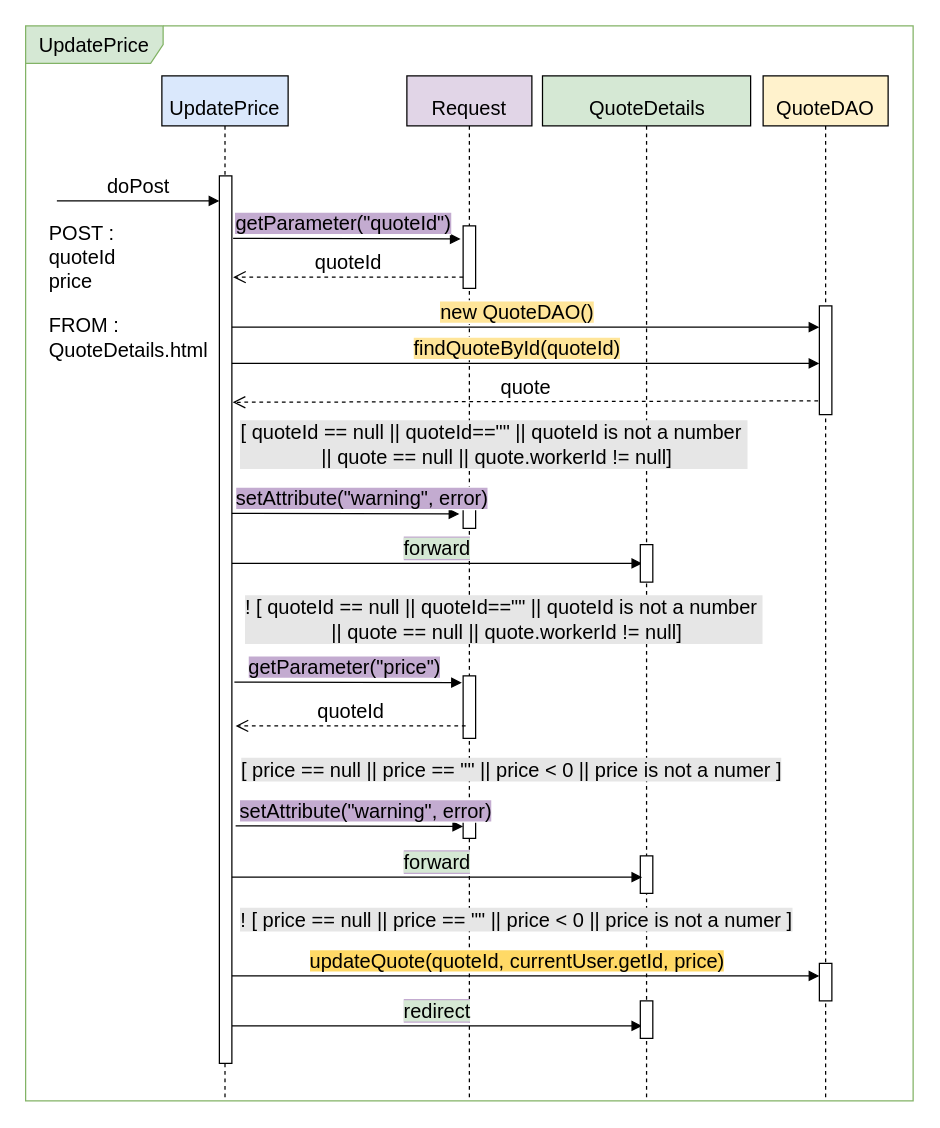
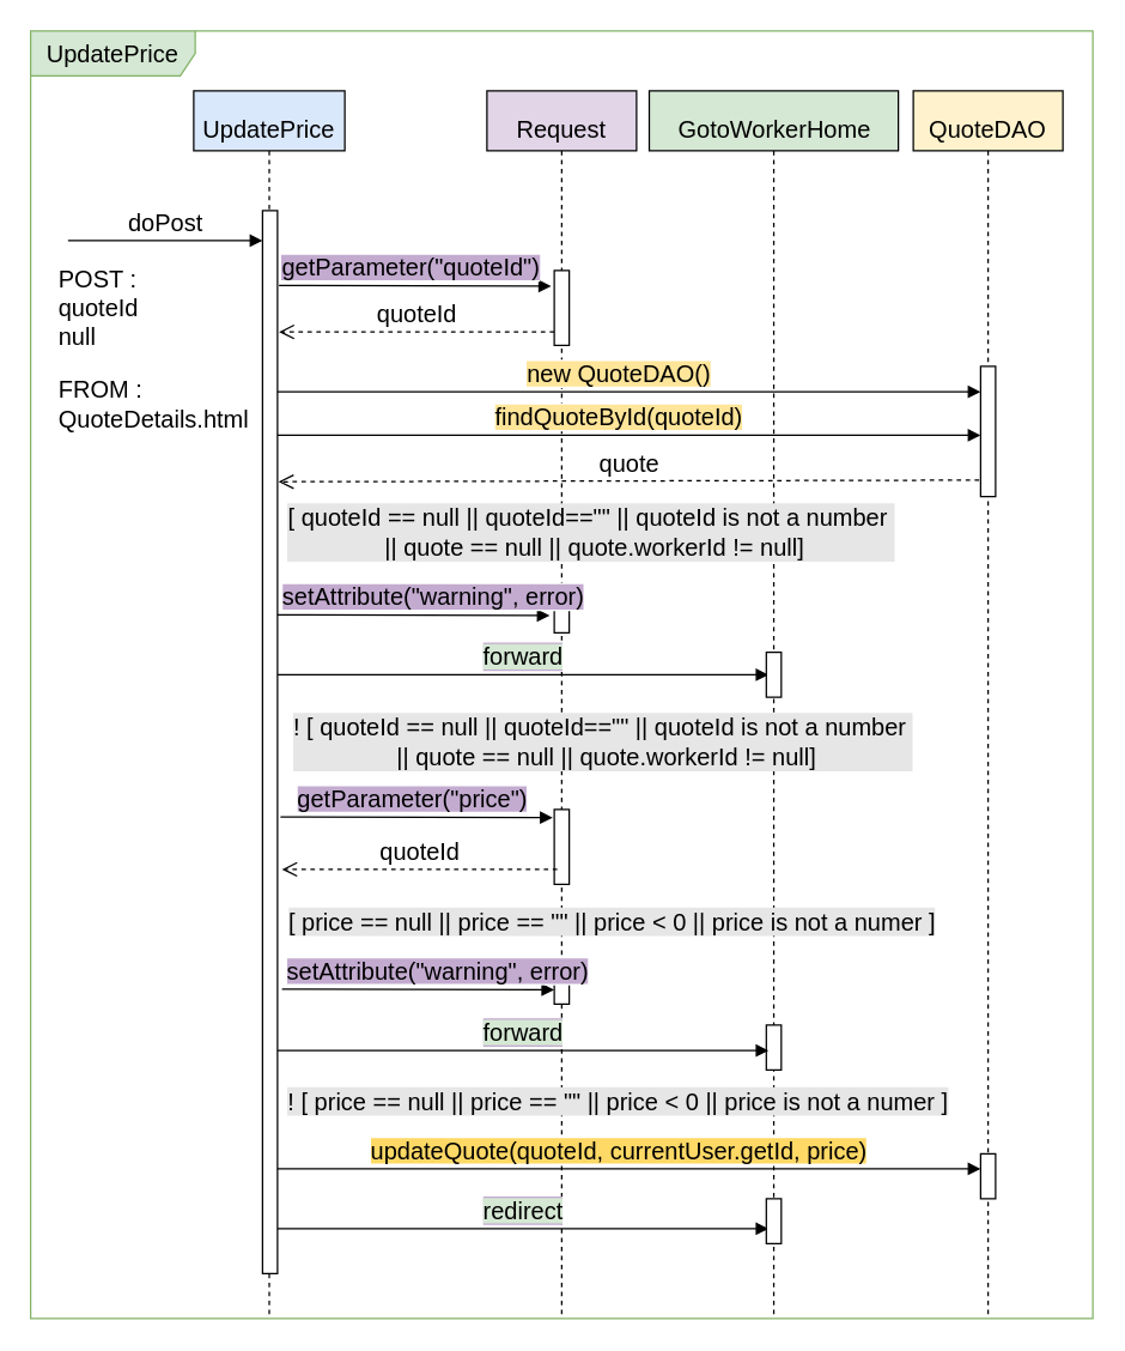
- <mxCell id="11" value="&lt;p style=&quot;line-height: 0.4;&quot;&gt;&lt;/p&gt;&lt;blockquote style=&quot;margin: 0px 0px 0px 40px; border: none; padding: 0px; line-height: 0.6;&quot;&gt;&lt;/blockquote&gt;&lt;span style=&quot;font-size: 16px;&quot;&gt;QuoteDetails&lt;/span&gt;&lt;br&gt;&lt;p&gt;&lt;/p&gt;" style="shape=umlLifeline;perimeter=lifelinePerimeter;whiteSpace=wrap;html=1;container=1;collapsible=0;recursiveResize=0;outlineConnect=0;fontSize=33;align=center;fillColor=#d5e8d4;strokeColor=#000000;" parent="1" vertex="1"><mxGeometry x="433.5" y="60" width="166.5" height="820" as="geometry" /></mxCell>
+ <mxCell id="11" value="&lt;p style=&quot;line-height: 0.4;&quot;&gt;&lt;/p&gt;&lt;blockquote style=&quot;margin: 0px 0px 0px 40px; border: none; padding: 0px; line-height: 0.6;&quot;&gt;&lt;/blockquote&gt;&lt;span style=&quot;font-size: 16px;&quot;&gt;GotoWorkerHome&lt;/span&gt;&lt;br&gt;&lt;p&gt;&lt;/p&gt;" style="shape=umlLifeline;perimeter=lifelinePerimeter;whiteSpace=wrap;html=1;container=1;collapsible=0;recursiveResize=0;outlineConnect=0;fontSize=33;align=center;fillColor=#d5e8d4;strokeColor=#000000;" parent="1" vertex="1"><mxGeometry x="433.5" y="60" width="166.5" height="820" as="geometry" /></mxCell>
- <mxCell id="20" value="POST :&lt;br&gt;&lt;div style=&quot;&quot;&gt;quoteId&lt;/div&gt;&lt;div style=&quot;&quot;&gt;price&lt;/div&gt;" style="text;html=1;strokeColor=none;fillColor=none;align=left;verticalAlign=middle;whiteSpace=wrap;rounded=0;fontSize=16;" parent="1" vertex="1"><mxGeometry x="37" y="170" width="140" height="70" as="geometry" /></mxCell>
+ <mxCell id="20" value="POST :&lt;br&gt;&lt;div style=&quot;&quot;&gt;quoteId&lt;/div&gt;&lt;div style=&quot;&quot;&gt;null&lt;/div&gt;" style="text;html=1;strokeColor=none;fillColor=none;align=left;verticalAlign=middle;whiteSpace=wrap;rounded=0;fontSize=16;" parent="1" vertex="1"><mxGeometry x="37" y="170" width="140" height="70" as="geometry" /></mxCell>
